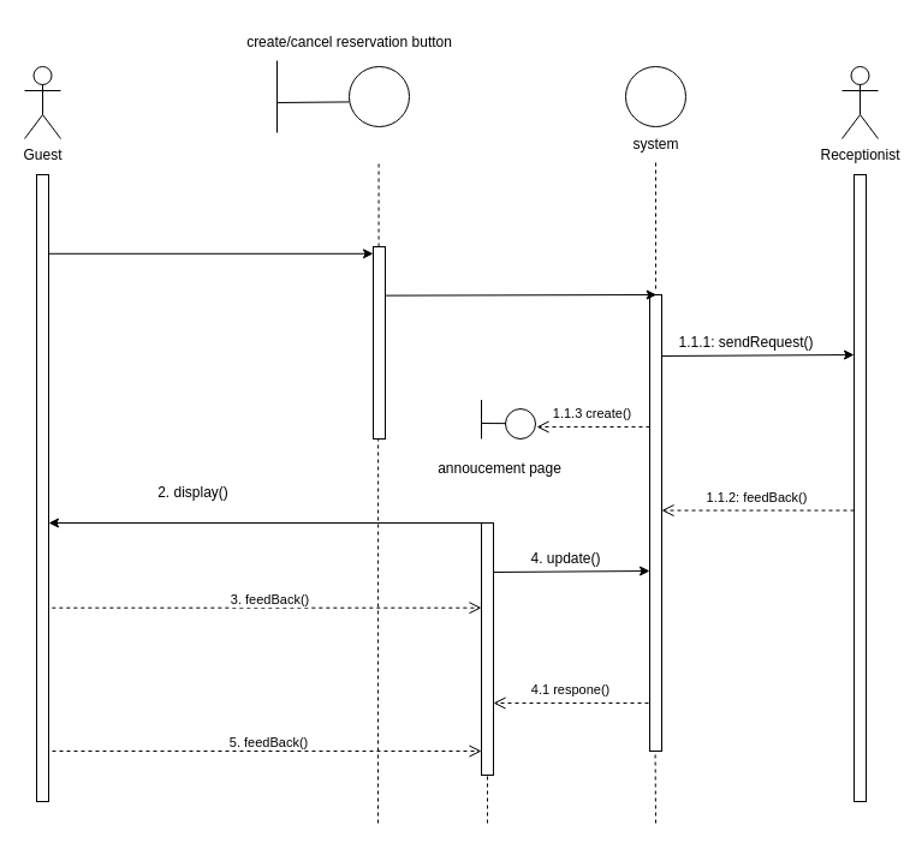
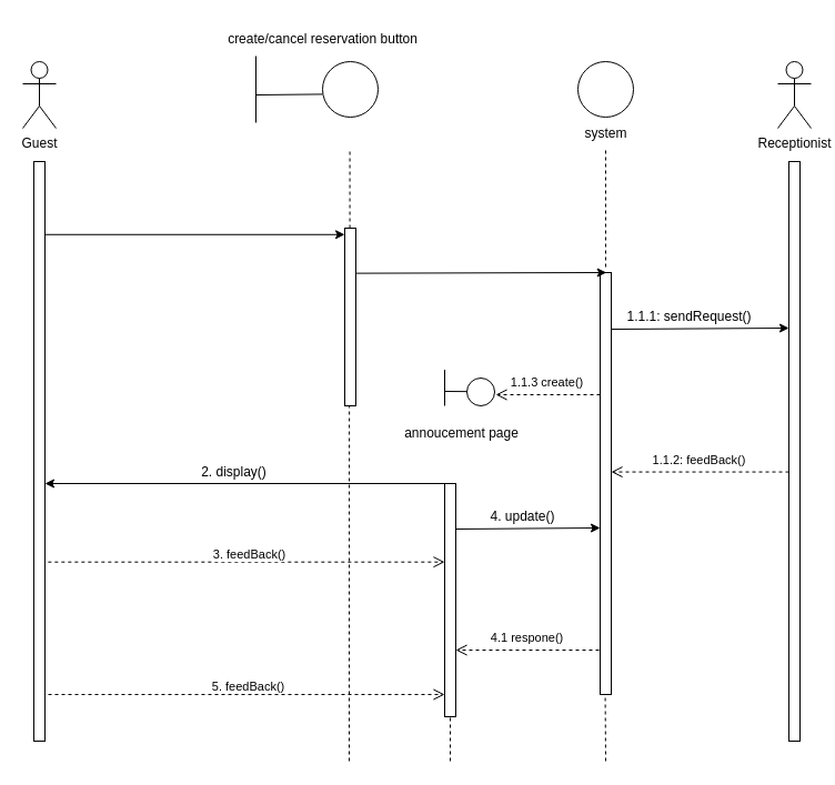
- <mxCell id="21" value="2. display()" style="text;html=1;align=center;verticalAlign=middle;resizable=0;points=[];autosize=1;strokeColor=none;fillColor=none;" parent="1" vertex="1"><mxGeometry x="120" y="395" width="80" height="30" as="geometry" /></mxCell>
+ <mxCell id="21" value="2. display()" style="text;html=1;align=center;verticalAlign=middle;resizable=0;points=[];autosize=1;strokeColor=none;fillColor=none;" parent="1" vertex="1"><mxGeometry x="170" y="410" width="80" height="30" as="geometry" /></mxCell>
